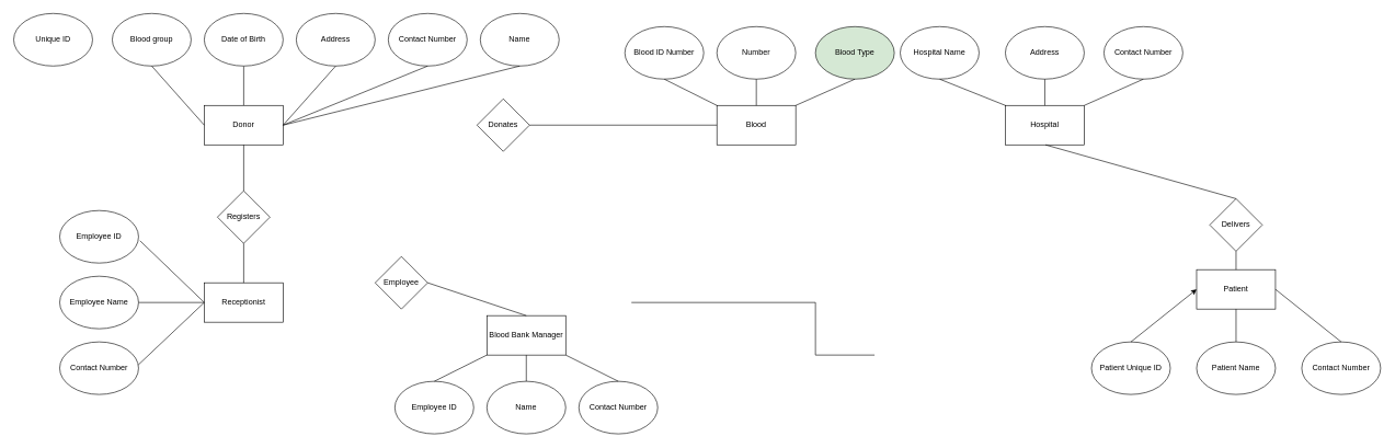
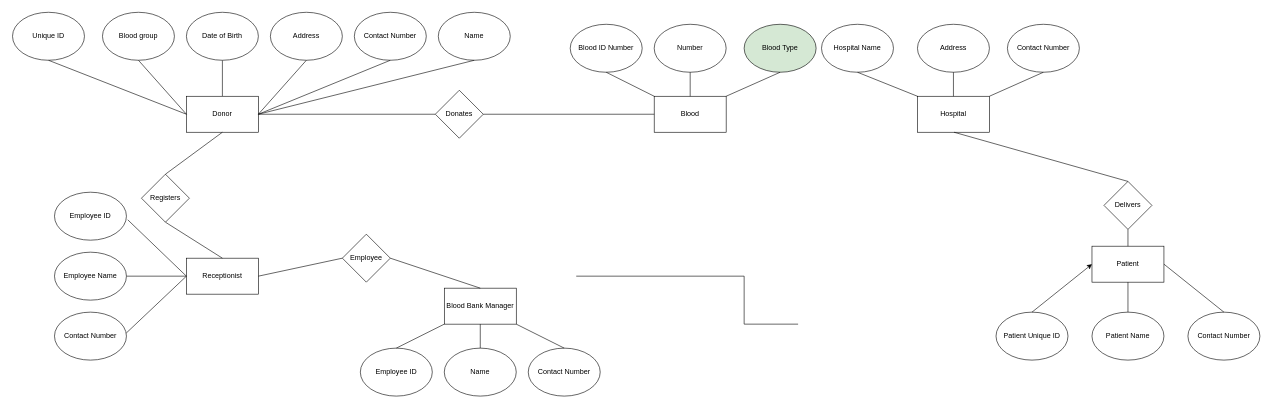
+ <mxCell id="39" value="" style="endArrow=none;html=1;rounded=0;entryX=0.5;entryY=1;entryDx=0;entryDy=0;exitX=0;exitY=0.5;exitDx=0;exitDy=0;" edge="1" parent="1" source="5" target="9"><mxGeometry width="50" height="50" relative="1" as="geometry"><mxPoint x="100" y="170" as="sourcePoint" /><mxPoint x="150" y="120" as="targetPoint" /></mxGeometry></mxCell>
+ <mxCell id="4" style="edgeStyle=orthogonalEdgeStyle;rounded=0;orthogonalLoop=1;jettySize=auto;html=1;endArrow=none;endFill=0;" edge="1" parent="1" source="5" target="19"><mxGeometry relative="1" as="geometry" /></mxCell>
- <mxCell id="20" value="Registers" style="rhombus;whiteSpace=wrap;html=1;" vertex="1" parent="1"><mxGeometry x="330" y="290" width="80" height="80" as="geometry" /></mxCell>
+ <mxCell id="20" value="Registers" style="rhombus;whiteSpace=wrap;html=1;" vertex="1" parent="1"><mxGeometry x="235" y="290" width="80" height="80" as="geometry" /></mxCell>
+ <mxCell id="55" value="" style="endArrow=none;html=1;rounded=0;exitX=1;exitY=0.5;exitDx=0;exitDy=0;entryX=0;entryY=0.5;entryDx=0;entryDy=0;" edge="1" parent="1" source="17" target="54"><mxGeometry width="50" height="50" relative="1" as="geometry"><mxPoint x="400" y="530" as="sourcePoint" /><mxPoint x="500" y="520" as="targetPoint" /></mxGeometry></mxCell>
